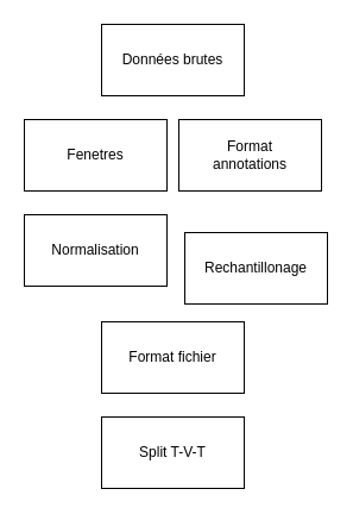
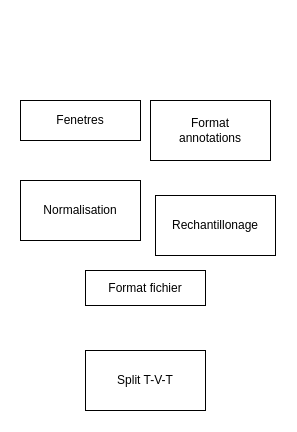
- <mxCell id="2" value="Données brutes" style="rounded=0;whiteSpace=wrap;html=1;" vertex="1" parent="1"><mxGeometry x="85" y="20" width="120" height="60" as="geometry" /></mxCell>
- <mxCell id="3" value="Fenetres" style="rounded=0;whiteSpace=wrap;html=1;" vertex="1" parent="1"><mxGeometry x="20" y="100" width="120" height="60" as="geometry" /></mxCell>
+ <mxCell id="3" value="Fenetres" style="rounded=0;whiteSpace=wrap;html=1;" vertex="1" parent="1"><mxGeometry x="20" y="100" width="120" height="40" as="geometry" /></mxCell>
- <mxCell id="8" value="Format fichier" style="rounded=0;whiteSpace=wrap;html=1;" vertex="1" parent="1"><mxGeometry x="85" y="270" width="120" height="60" as="geometry" /></mxCell>
+ <mxCell id="8" value="Format fichier" style="rounded=0;whiteSpace=wrap;html=1;" vertex="1" parent="1"><mxGeometry x="85" y="270" width="120" height="35" as="geometry" /></mxCell>
